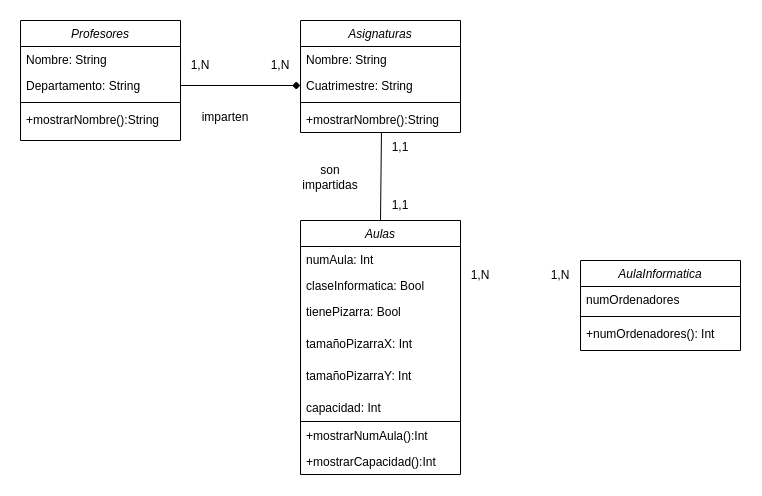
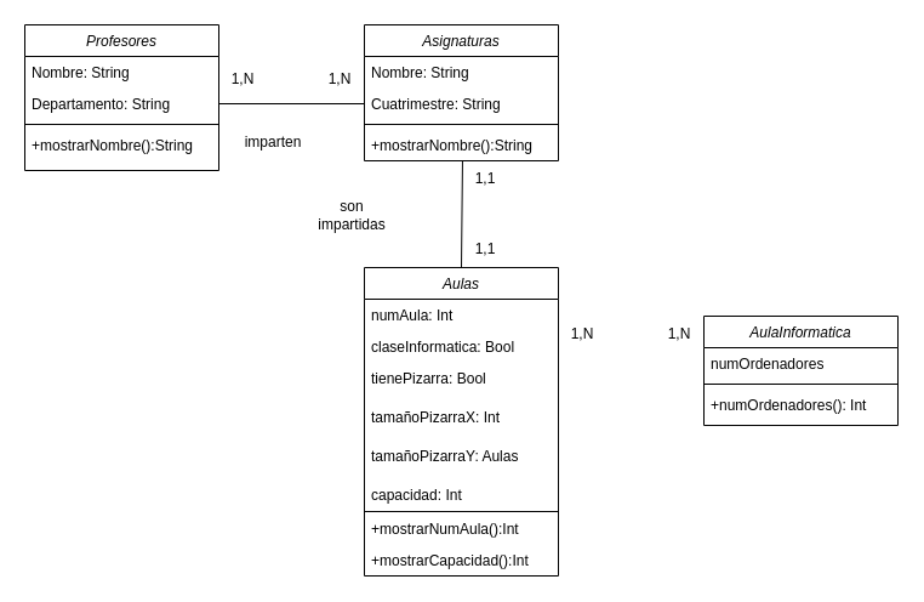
- <mxCell id="26" value="" style="endArrow=diamond;html=1;rounded=0;entryX=0;entryY=0.5;entryDx=0;entryDy=0;exitX=1;exitY=0.5;exitDx=0;exitDy=0;" parent="1" source="9" target="4" edge="1"><mxGeometry width="50" height="50" relative="1" as="geometry"><mxPoint x="200" y="200" as="sourcePoint" /><mxPoint x="250" y="150" as="targetPoint" /></mxGeometry></mxCell>
+ <mxCell id="26" value="" style="endArrow=none;html=1;rounded=0;entryX=0;entryY=0.5;entryDx=0;entryDy=0;exitX=1;exitY=0.5;exitDx=0;exitDy=0;" parent="1" source="9" target="4" edge="1"><mxGeometry width="50" height="50" relative="1" as="geometry"><mxPoint x="200" y="200" as="sourcePoint" /><mxPoint x="250" y="150" as="targetPoint" /></mxGeometry></mxCell>
- <mxCell id="35" value="son impartidas" style="text;html=1;align=center;verticalAlign=middle;whiteSpace=wrap;rounded=0;" vertex="1" parent="1"><mxGeometry x="300" y="162" width="60" height="30" as="geometry" /></mxCell>
+ <mxCell id="35" value="son impartidas" style="text;html=1;align=center;verticalAlign=middle;whiteSpace=wrap;rounded=0;" vertex="1" parent="1"><mxGeometry x="260" y="162" width="60" height="30" as="geometry" /></mxCell>
- <mxCell id="17" value="tamañoPizarraY: Int " style="text;align=left;verticalAlign=top;spacingLeft=4;spacingRight=4;overflow=hidden;rotatable=0;points=[[0,0.5],[1,0.5]];portConstraint=eastwest;rounded=0;shadow=0;html=0;" parent="12" vertex="1"><mxGeometry y="142" width="160" height="32" as="geometry" /></mxCell>
+ <mxCell id="17" value="tamañoPizarraY: Aulas " style="text;align=left;verticalAlign=top;spacingLeft=4;spacingRight=4;overflow=hidden;rotatable=0;points=[[0,0.5],[1,0.5]];portConstraint=eastwest;rounded=0;shadow=0;html=0;" parent="12" vertex="1"><mxGeometry y="142" width="160" height="32" as="geometry" /></mxCell>
